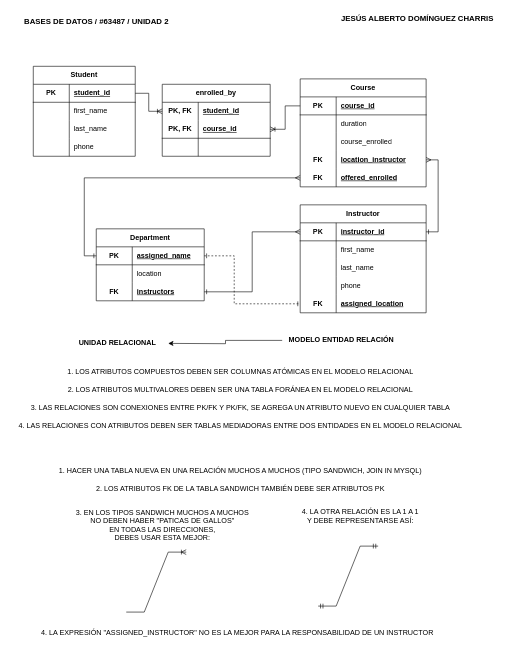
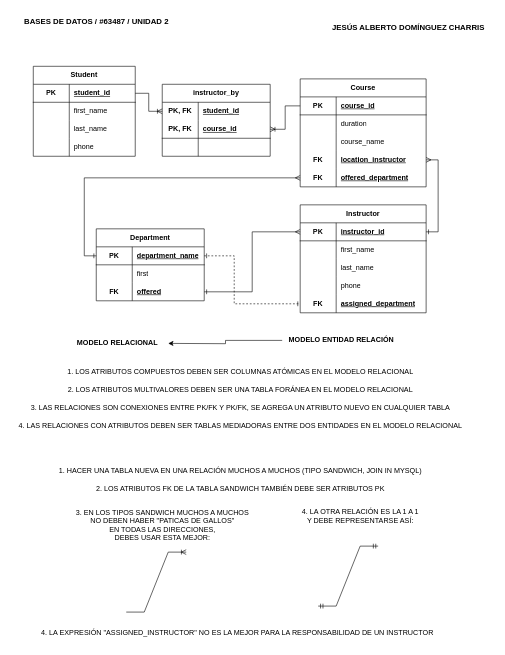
- <mxCell id="2" value="&lt;span style=&quot;font-size: 13px;&quot;&gt;&lt;font style=&quot;font-size: 13px;&quot;&gt;JESÚS ALBERTO DOMÍNGUEZ CHARRIS&lt;/font&gt;&lt;/span&gt;" style="text;html=1;align=center;verticalAlign=middle;resizable=0;points=[];autosize=1;strokeColor=none;fillColor=none;fontSize=13;fontStyle=1" parent="1" vertex="1"><mxGeometry x="555" y="15" width="280" height="30" as="geometry" /></mxCell>
+ <mxCell id="2" value="&lt;span style=&quot;font-size: 13px;&quot;&gt;&lt;font style=&quot;font-size: 13px;&quot;&gt;JESÚS ALBERTO DOMÍNGUEZ CHARRIS&lt;/font&gt;&lt;/span&gt;" style="text;html=1;align=center;verticalAlign=middle;resizable=0;points=[];autosize=1;strokeColor=none;fillColor=none;fontSize=13;fontStyle=1" parent="1" vertex="1"><mxGeometry x="540" y="30" width="280" height="30" as="geometry" /></mxCell>
- <mxCell id="71" value="enrolled_by" style="shape=table;startSize=30;container=1;collapsible=1;childLayout=tableLayout;fixedRows=1;rowLines=0;fontStyle=1;align=center;resizeLast=1;html=1;whiteSpace=wrap;" vertex="1" parent="1"><mxGeometry x="270" y="140" width="180" height="120" as="geometry" /></mxCell>
+ <mxCell id="71" value="instructor_by" style="shape=table;startSize=30;container=1;collapsible=1;childLayout=tableLayout;fixedRows=1;rowLines=0;fontStyle=1;align=center;resizeLast=1;html=1;whiteSpace=wrap;" vertex="1" parent="1"><mxGeometry x="270" y="140" width="180" height="120" as="geometry" /></mxCell>
- <mxCell id="33" value="course_enrolled" style="shape=partialRectangle;connectable=0;fillColor=none;top=0;left=0;bottom=0;right=0;align=left;spacingLeft=6;overflow=hidden;html=1;whiteSpace=wrap;" parent="31" vertex="1"><mxGeometry x="60" width="150" height="30" as="geometry"><mxRectangle width="150" height="30" as="alternateBounds" /></mxGeometry></mxCell>
+ <mxCell id="33" value="course_name" style="shape=partialRectangle;connectable=0;fillColor=none;top=0;left=0;bottom=0;right=0;align=left;spacingLeft=6;overflow=hidden;html=1;whiteSpace=wrap;" parent="31" vertex="1"><mxGeometry x="60" width="150" height="30" as="geometry"><mxRectangle width="150" height="30" as="alternateBounds" /></mxGeometry></mxCell>
- <mxCell id="39" value="offered_enrolled" style="shape=partialRectangle;connectable=0;fillColor=none;top=0;left=0;bottom=0;right=0;align=left;spacingLeft=6;overflow=hidden;html=1;whiteSpace=wrap;fontStyle=5" parent="37" vertex="1"><mxGeometry x="60" width="150" height="30" as="geometry"><mxRectangle width="150" height="30" as="alternateBounds" /></mxGeometry></mxCell>
+ <mxCell id="39" value="offered_department" style="shape=partialRectangle;connectable=0;fillColor=none;top=0;left=0;bottom=0;right=0;align=left;spacingLeft=6;overflow=hidden;html=1;whiteSpace=wrap;fontStyle=5" parent="37" vertex="1"><mxGeometry x="60" width="150" height="30" as="geometry"><mxRectangle width="150" height="30" as="alternateBounds" /></mxGeometry></mxCell>
- <mxCell id="59" value="assigned_name" style="shape=partialRectangle;connectable=0;fillColor=none;top=0;left=0;bottom=0;right=0;align=left;spacingLeft=6;fontStyle=5;overflow=hidden;html=1;whiteSpace=wrap;" parent="57" vertex="1"><mxGeometry x="60" width="120" height="30" as="geometry"><mxRectangle width="120" height="30" as="alternateBounds" /></mxGeometry></mxCell>
+ <mxCell id="59" value="department_name" style="shape=partialRectangle;connectable=0;fillColor=none;top=0;left=0;bottom=0;right=0;align=left;spacingLeft=6;fontStyle=5;overflow=hidden;html=1;whiteSpace=wrap;" parent="57" vertex="1"><mxGeometry x="60" width="120" height="30" as="geometry"><mxRectangle width="120" height="30" as="alternateBounds" /></mxGeometry></mxCell>
- <mxCell id="62" value="location" style="shape=partialRectangle;connectable=0;fillColor=none;top=0;left=0;bottom=0;right=0;align=left;spacingLeft=6;overflow=hidden;html=1;whiteSpace=wrap;" parent="60" vertex="1"><mxGeometry x="60" width="120" height="30" as="geometry"><mxRectangle width="120" height="30" as="alternateBounds" /></mxGeometry></mxCell>
+ <mxCell id="62" value="first" style="shape=partialRectangle;connectable=0;fillColor=none;top=0;left=0;bottom=0;right=0;align=left;spacingLeft=6;overflow=hidden;html=1;whiteSpace=wrap;" parent="60" vertex="1"><mxGeometry x="60" width="120" height="30" as="geometry"><mxRectangle width="120" height="30" as="alternateBounds" /></mxGeometry></mxCell>
- <mxCell id="65" value="&lt;b&gt;&lt;u&gt;instructors&lt;/u&gt;&lt;/b&gt;" style="shape=partialRectangle;connectable=0;fillColor=none;top=0;left=0;bottom=0;right=0;align=left;spacingLeft=6;overflow=hidden;html=1;whiteSpace=wrap;" parent="63" vertex="1"><mxGeometry x="60" width="120" height="30" as="geometry"><mxRectangle width="120" height="30" as="alternateBounds" /></mxGeometry></mxCell>
+ <mxCell id="65" value="&lt;b&gt;&lt;u&gt;offered&lt;/u&gt;&lt;/b&gt;" style="shape=partialRectangle;connectable=0;fillColor=none;top=0;left=0;bottom=0;right=0;align=left;spacingLeft=6;overflow=hidden;html=1;whiteSpace=wrap;" parent="63" vertex="1"><mxGeometry x="60" width="120" height="30" as="geometry"><mxRectangle width="120" height="30" as="alternateBounds" /></mxGeometry></mxCell>
- <mxCell id="55" value="&lt;b&gt;&lt;u&gt;assigned_location&lt;/u&gt;&lt;/b&gt;" style="shape=partialRectangle;connectable=0;fillColor=none;top=0;left=0;bottom=0;right=0;align=left;spacingLeft=6;overflow=hidden;html=1;whiteSpace=wrap;" parent="53" vertex="1"><mxGeometry x="60" width="150" height="30" as="geometry"><mxRectangle width="150" height="30" as="alternateBounds" /></mxGeometry></mxCell>
+ <mxCell id="55" value="&lt;b&gt;&lt;u&gt;assigned_department&lt;/u&gt;&lt;/b&gt;" style="shape=partialRectangle;connectable=0;fillColor=none;top=0;left=0;bottom=0;right=0;align=left;spacingLeft=6;overflow=hidden;html=1;whiteSpace=wrap;" parent="53" vertex="1"><mxGeometry x="60" width="150" height="30" as="geometry"><mxRectangle width="150" height="30" as="alternateBounds" /></mxGeometry></mxCell>
- <mxCell id="6" value="UNIDAD RELACIONAL" style="text;html=1;align=center;verticalAlign=middle;resizable=0;points=[];autosize=1;strokeColor=none;fillColor=none;fontStyle=1" parent="1" vertex="1"><mxGeometry x="115" y="557" width="160" height="30" as="geometry" /></mxCell>
+ <mxCell id="6" value="MODELO RELACIONAL" style="text;html=1;align=center;verticalAlign=middle;resizable=0;points=[];autosize=1;strokeColor=none;fillColor=none;fontStyle=1" parent="1" vertex="1"><mxGeometry x="115" y="557" width="160" height="30" as="geometry" /></mxCell>
